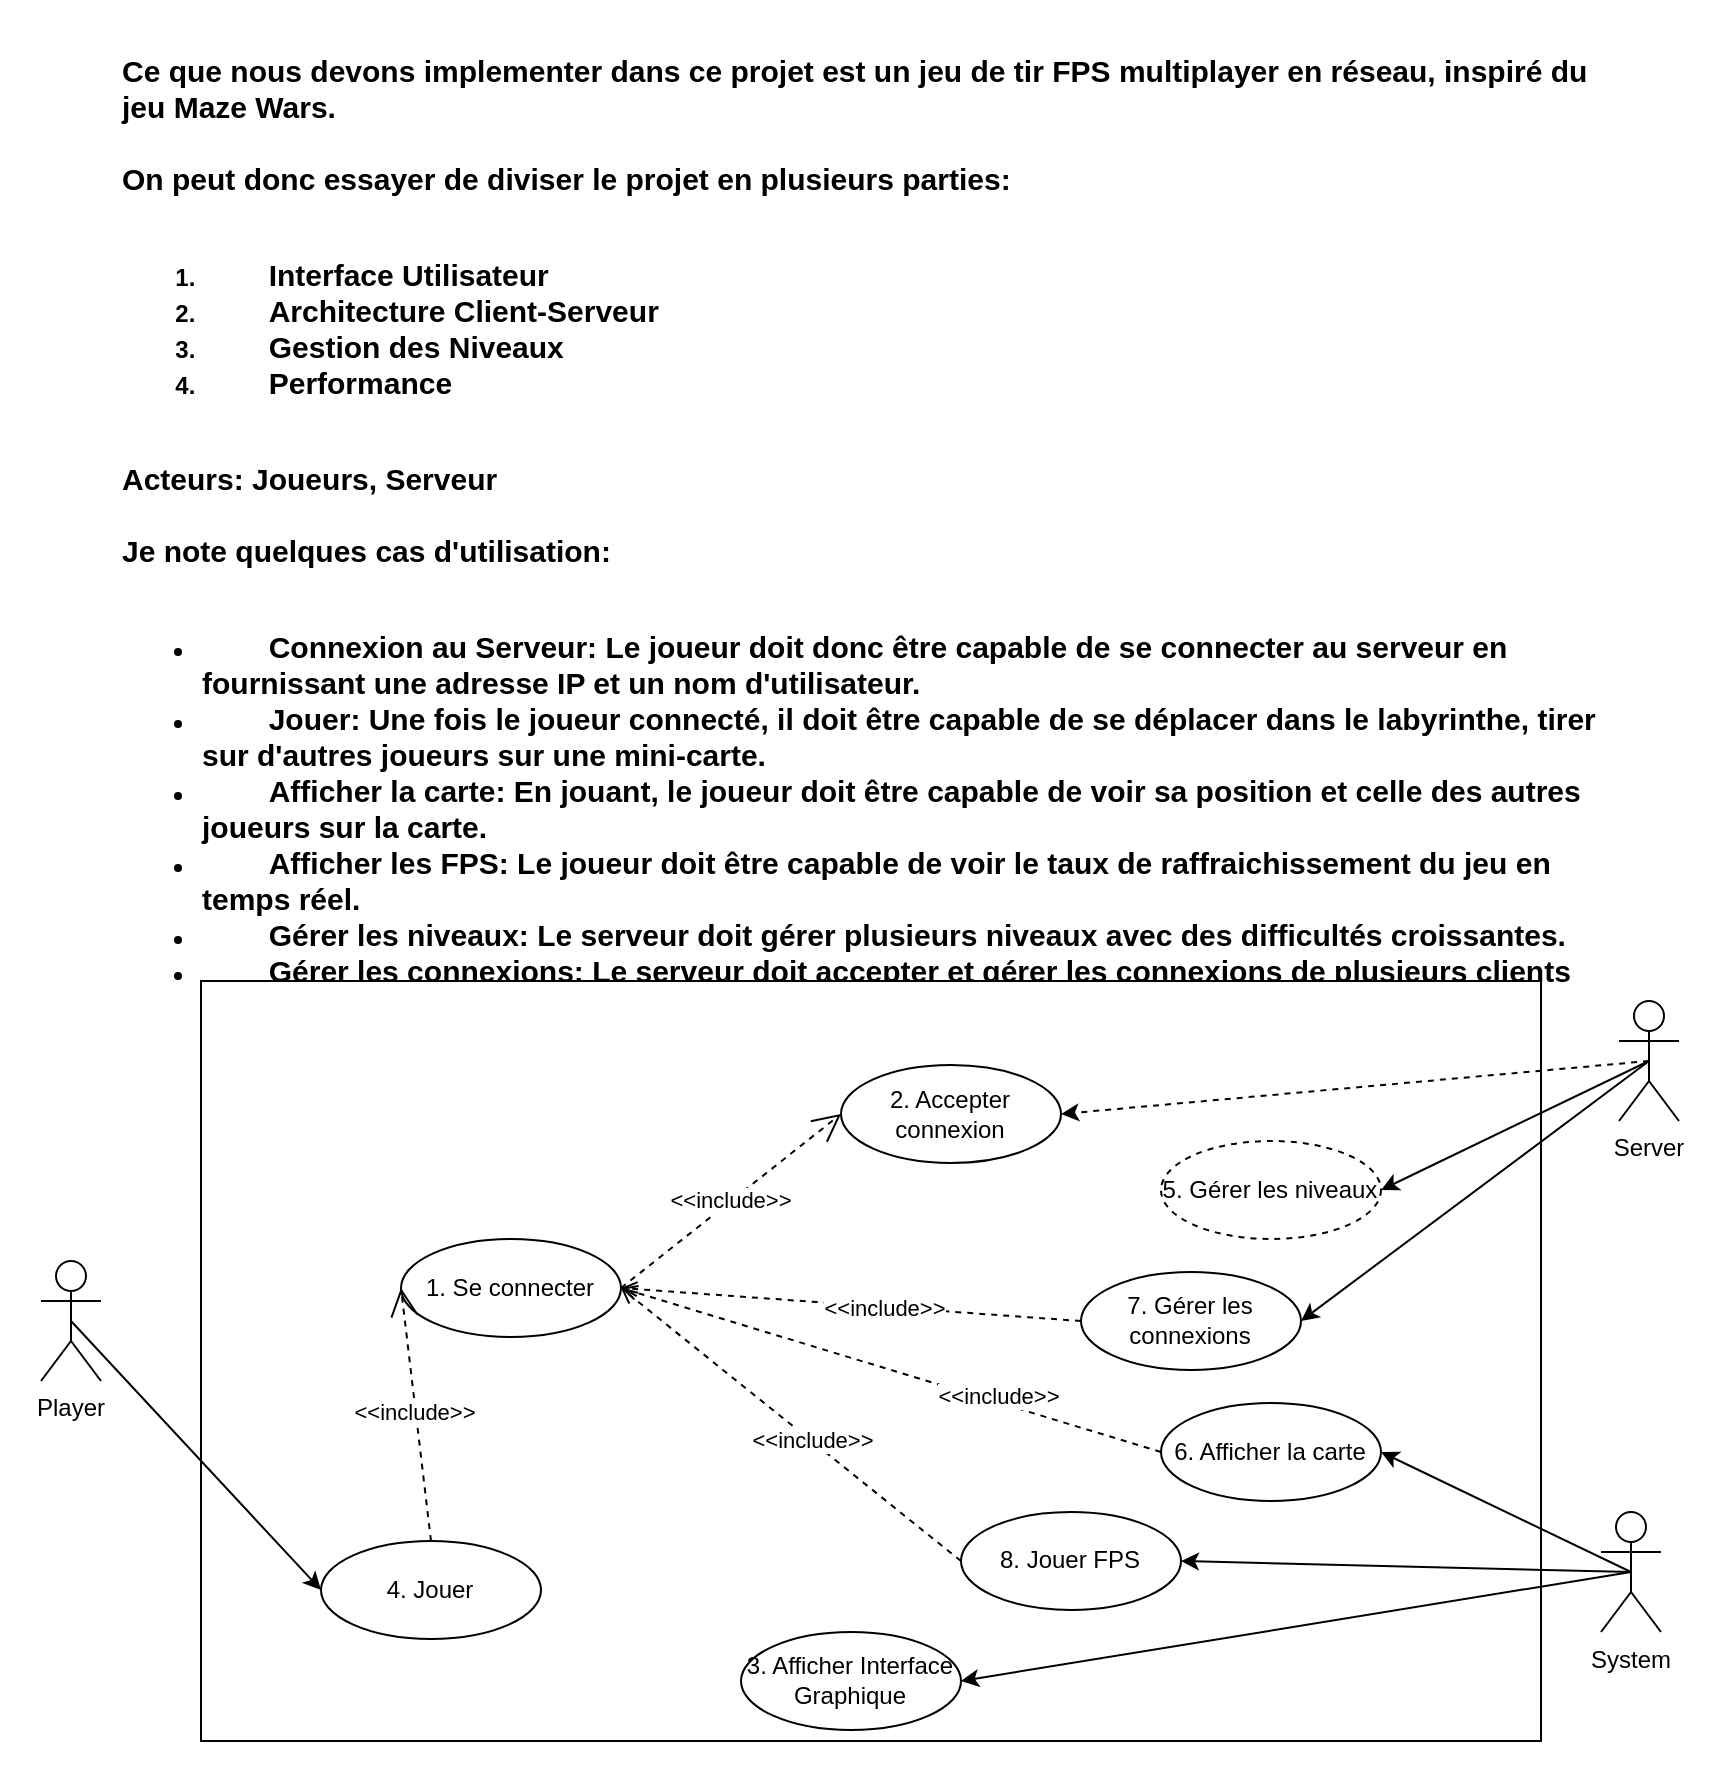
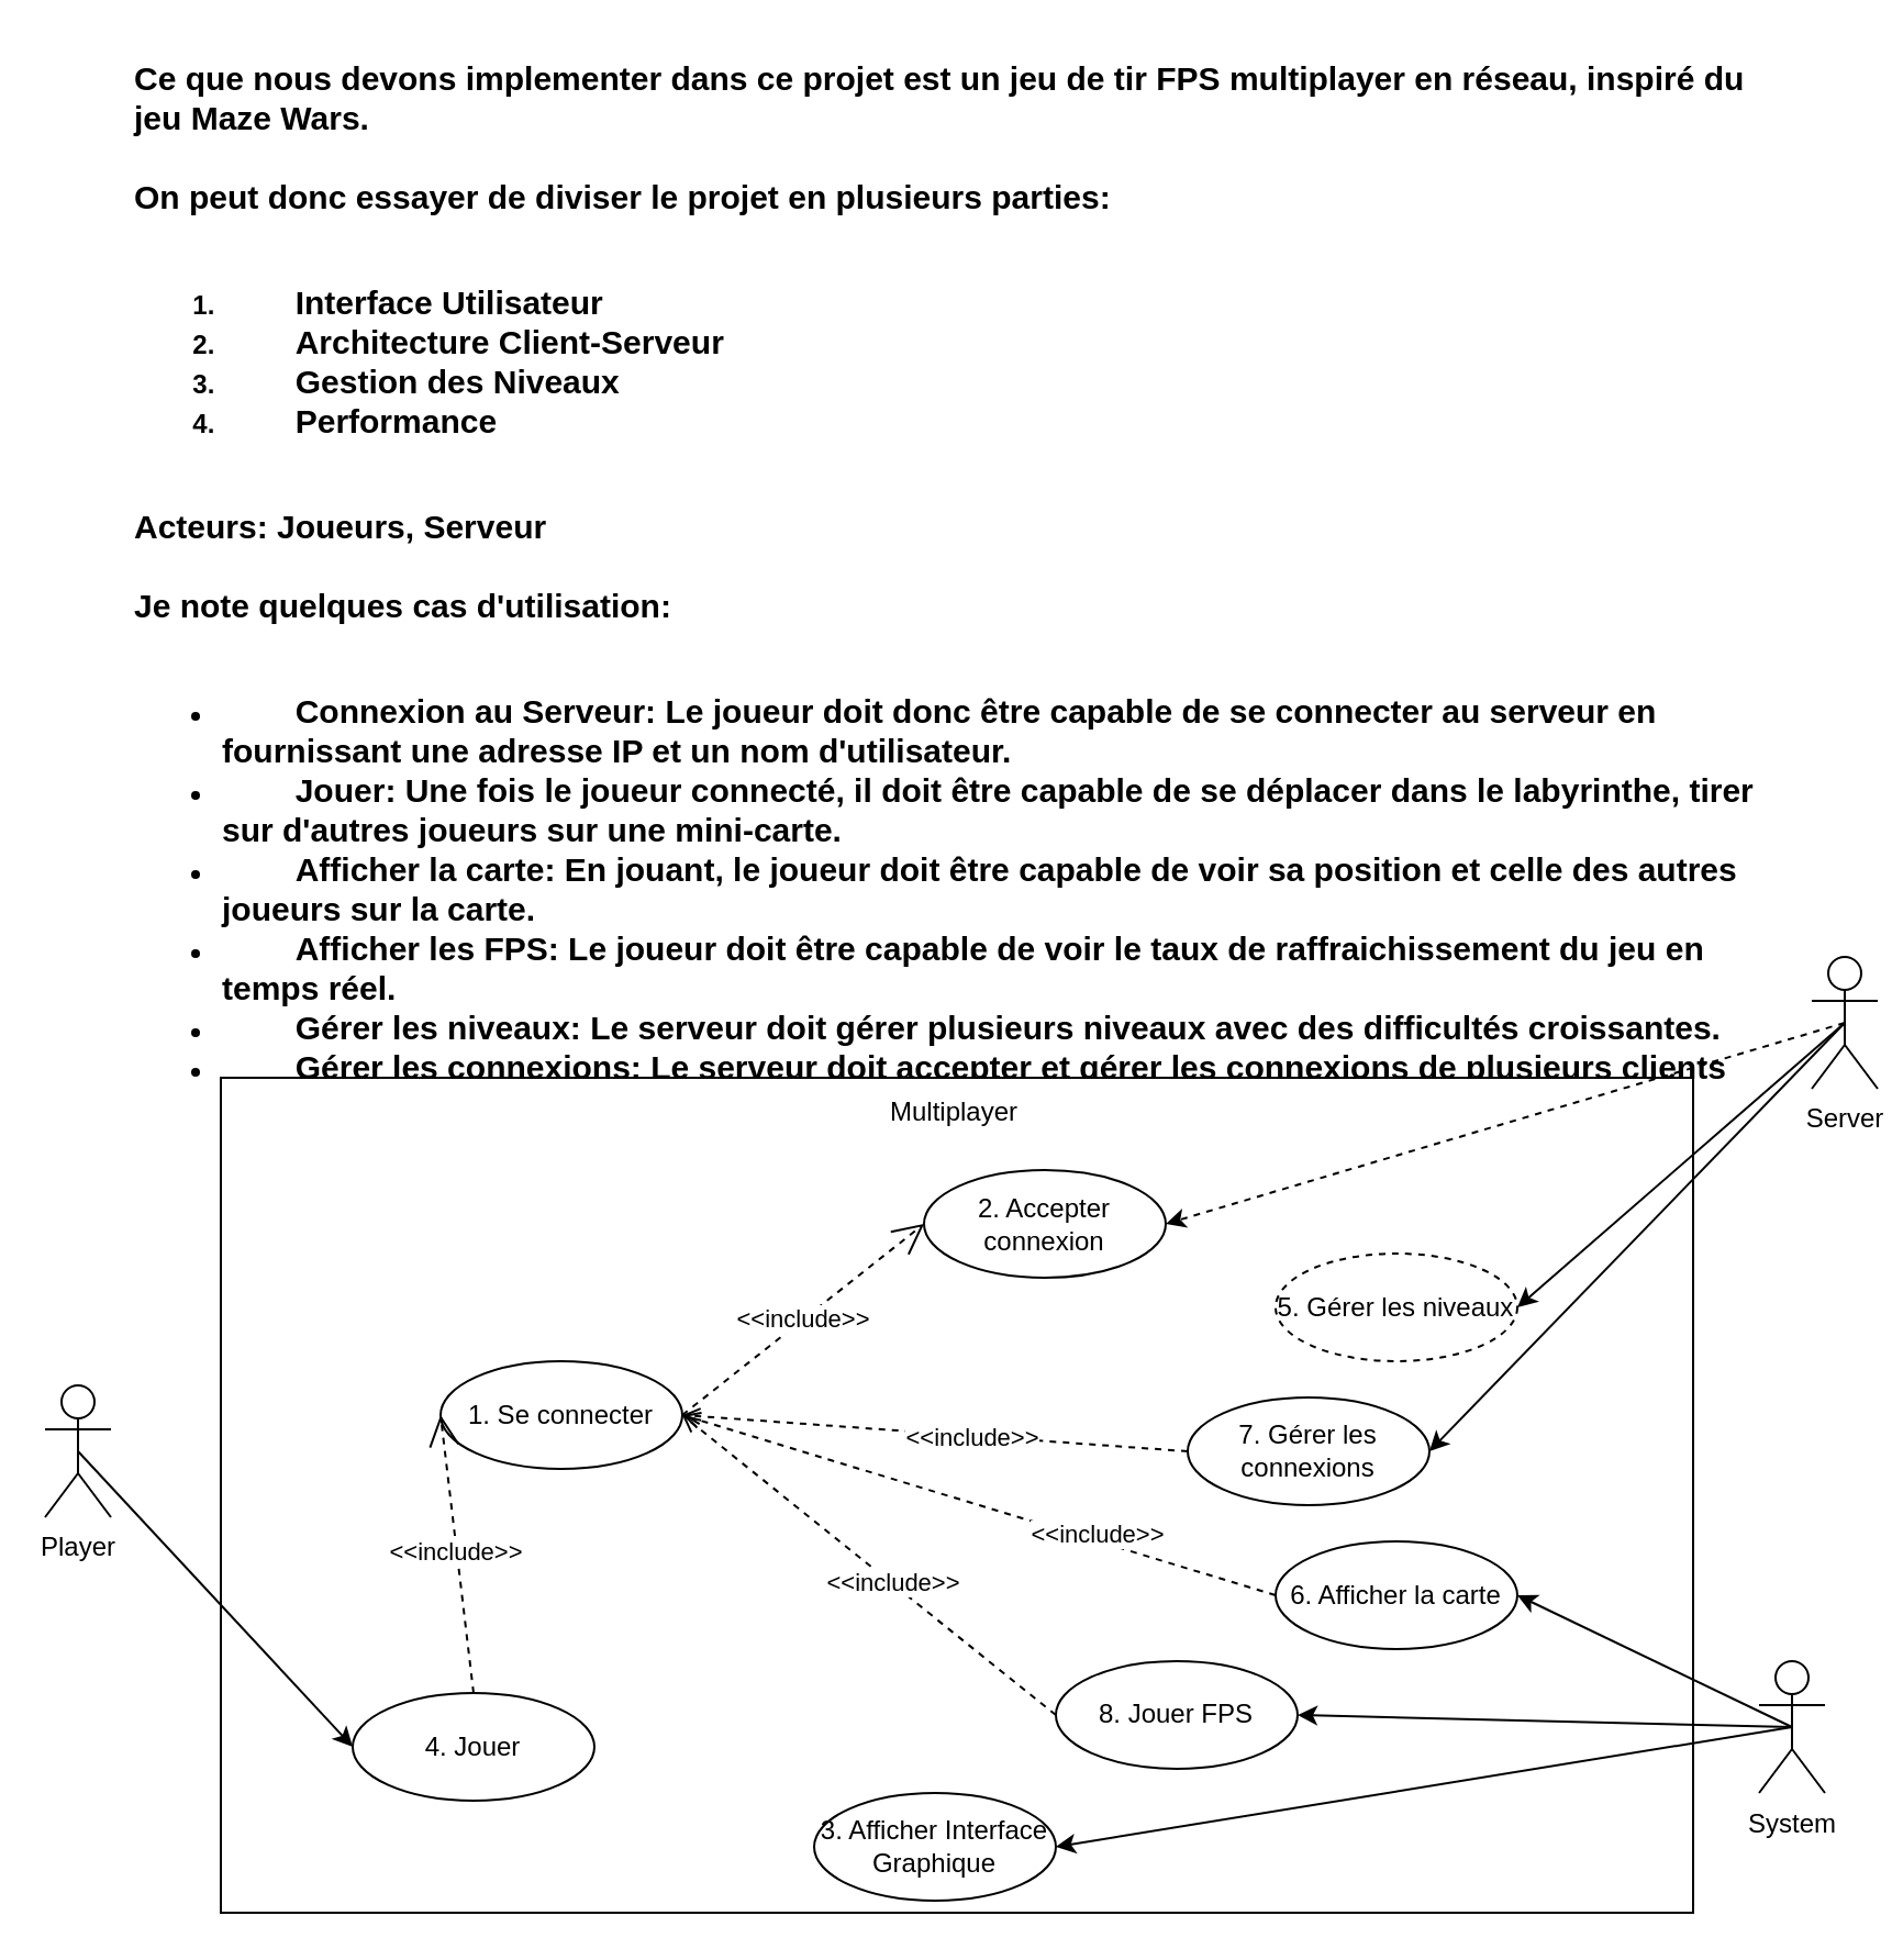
+ <mxCell id="4" value="Multiplayer" style="text;html=1;align=center;verticalAlign=middle;whiteSpace=wrap;rounded=0;" vertex="1" parent="1"><mxGeometry x="404" y="491" width="60" height="30" as="geometry" /></mxCell>
- <mxCell id="10" value="&lt;div&gt;Server&lt;/div&gt;" style="shape=umlActor;verticalLabelPosition=bottom;verticalAlign=top;html=1;outlineConnect=0;" vertex="1" parent="1"><mxGeometry x="809" y="500" width="30" height="60" as="geometry" /></mxCell>
+ <mxCell id="10" value="&lt;div&gt;Server&lt;/div&gt;" style="shape=umlActor;verticalLabelPosition=bottom;verticalAlign=top;html=1;outlineConnect=0;" vertex="1" parent="1"><mxGeometry x="824" y="435" width="30" height="60" as="geometry" /></mxCell>
